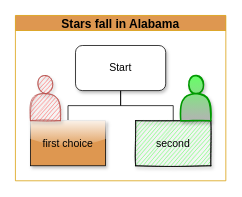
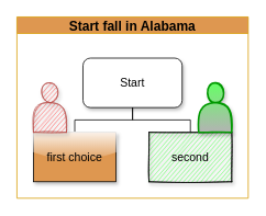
- <mxCell id="2" value="Stars fall in Alabama" style="swimlane;startSize=20;horizontal=1;containerType=tree;newEdgeStyle={&quot;edgeStyle&quot;:&quot;elbowEdgeStyle&quot;,&quot;startArrow&quot;:&quot;none&quot;,&quot;endArrow&quot;:&quot;none&quot;};fillColor=#DE9750;strokeColor=#d79b00;fontSize=16;" vertex="1" parent="1"><mxGeometry x="20" y="20" width="280" height="220" as="geometry"><mxRectangle x="270" y="180" width="160" height="30" as="alternateBounds" /></mxGeometry></mxCell>
+ <mxCell id="2" value="Start fall in Alabama" style="swimlane;startSize=20;horizontal=1;containerType=tree;newEdgeStyle={&quot;edgeStyle&quot;:&quot;elbowEdgeStyle&quot;,&quot;startArrow&quot;:&quot;none&quot;,&quot;endArrow&quot;:&quot;none&quot;};fillColor=#DE9750;strokeColor=#d79b00;fontSize=16;" vertex="1" parent="1"><mxGeometry x="20" y="20" width="280" height="220" as="geometry"><mxRectangle x="270" y="180" width="160" height="30" as="alternateBounds" /></mxGeometry></mxCell>
- <mxCell id="5" value="Start" style="whiteSpace=wrap;html=1;align=center;treeFolding=1;treeMoving=1;newEdgeStyle={&quot;edgeStyle&quot;:&quot;elbowEdgeStyle&quot;,&quot;startArrow&quot;:&quot;none&quot;,&quot;endArrow&quot;:&quot;none&quot;};rounded=1;shadow=1;fontSize=14;verticalAlign=middle;" vertex="1" parent="2"><mxGeometry x="80" y="40" width="120" height="60" as="geometry" /></mxCell>
+ <mxCell id="5" value="Start" style="whiteSpace=wrap;html=1;align=center;treeFolding=1;treeMoving=1;newEdgeStyle={&quot;edgeStyle&quot;:&quot;elbowEdgeStyle&quot;,&quot;startArrow&quot;:&quot;none&quot;,&quot;endArrow&quot;:&quot;none&quot;};rounded=1;shadow=1;fontSize=14;verticalAlign=middle;" vertex="1" parent="2"><mxGeometry x="80" y="50" width="120" height="60" as="geometry" /></mxCell>
